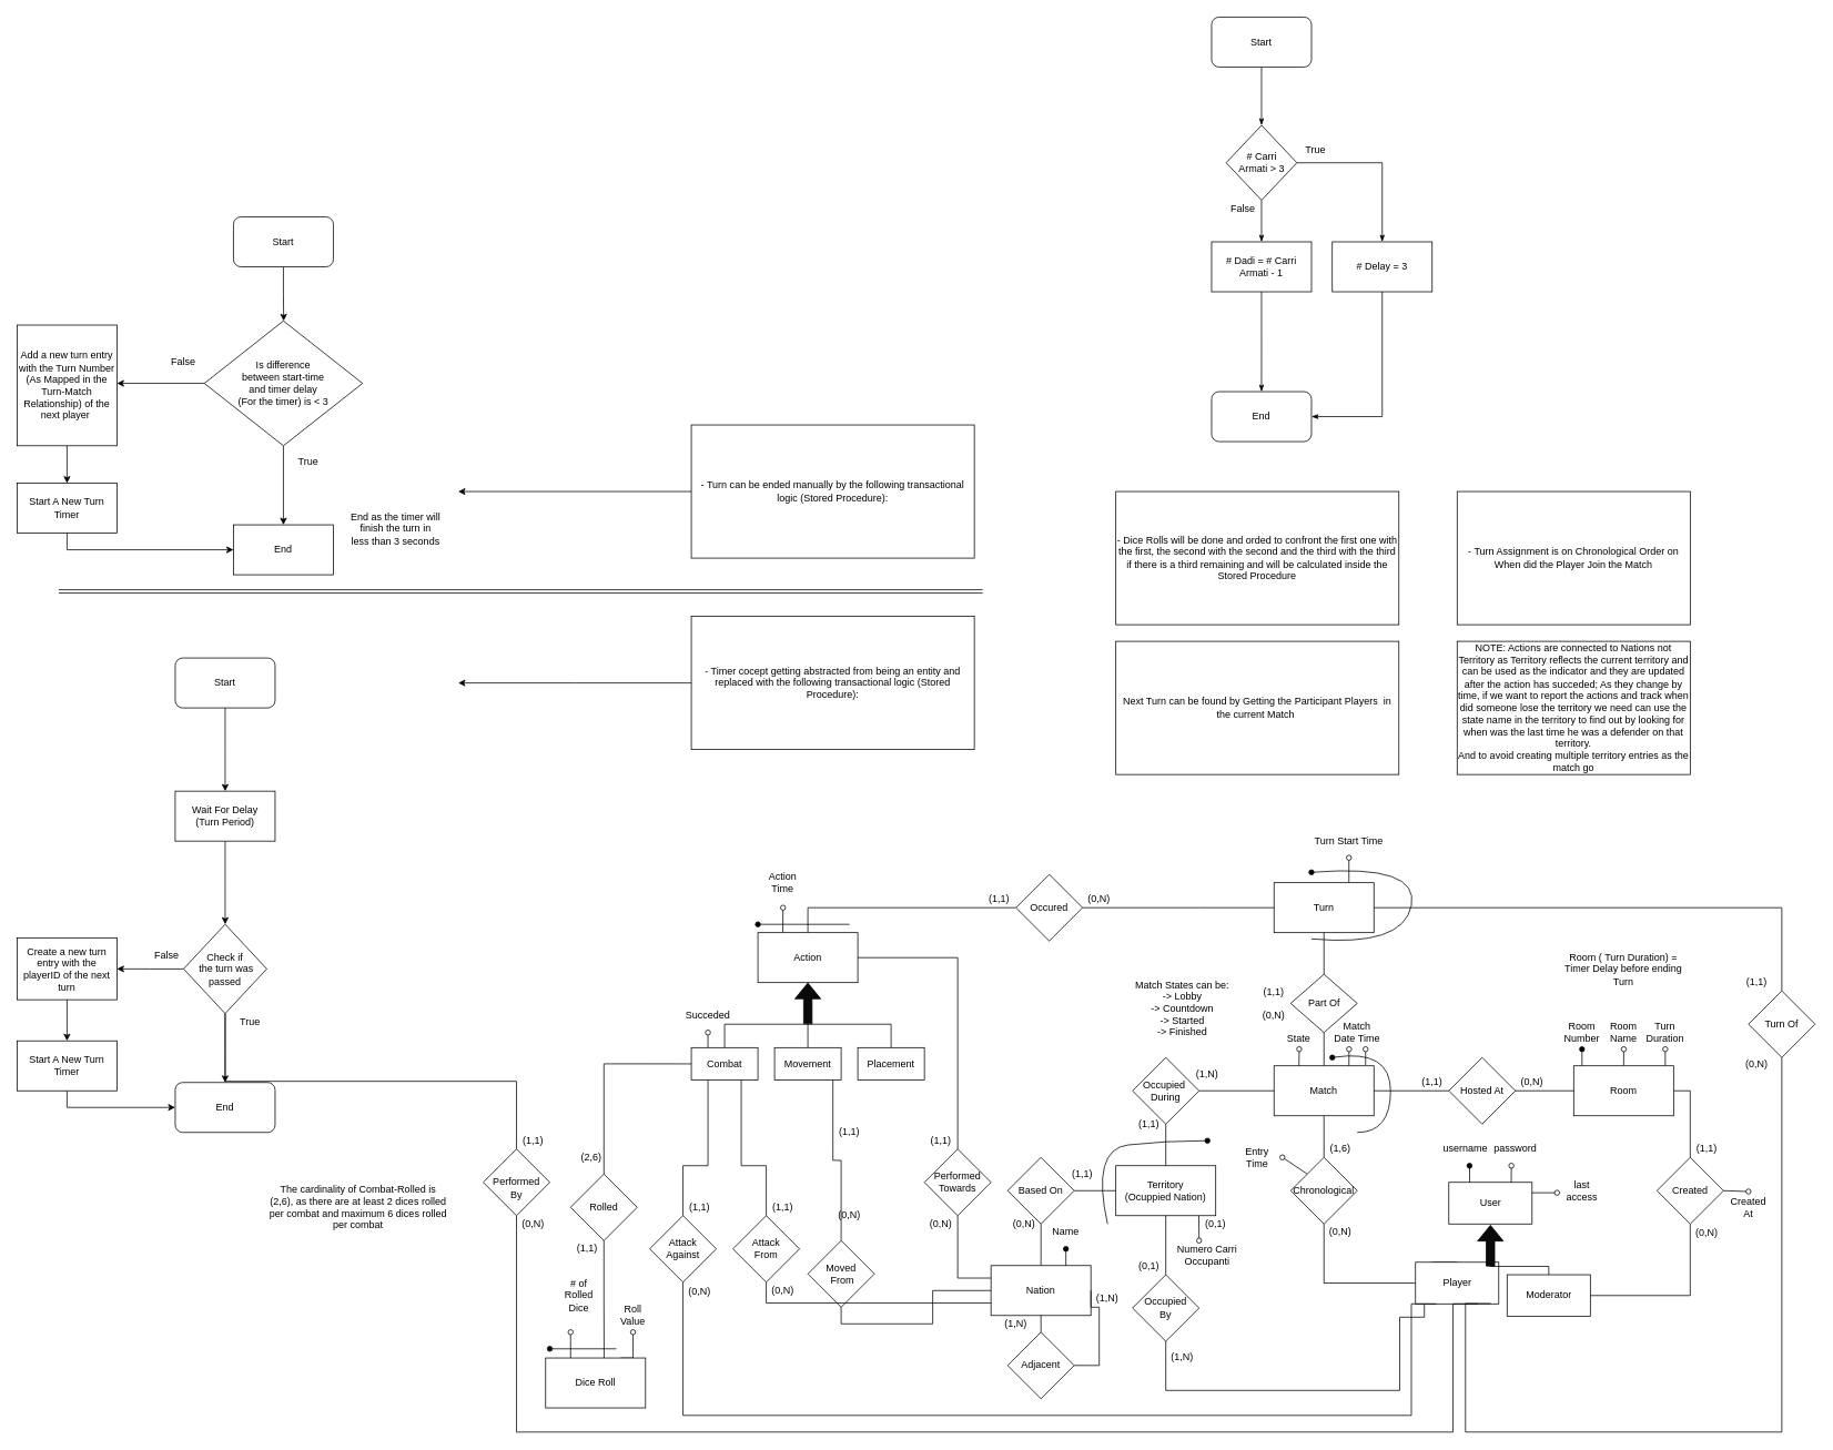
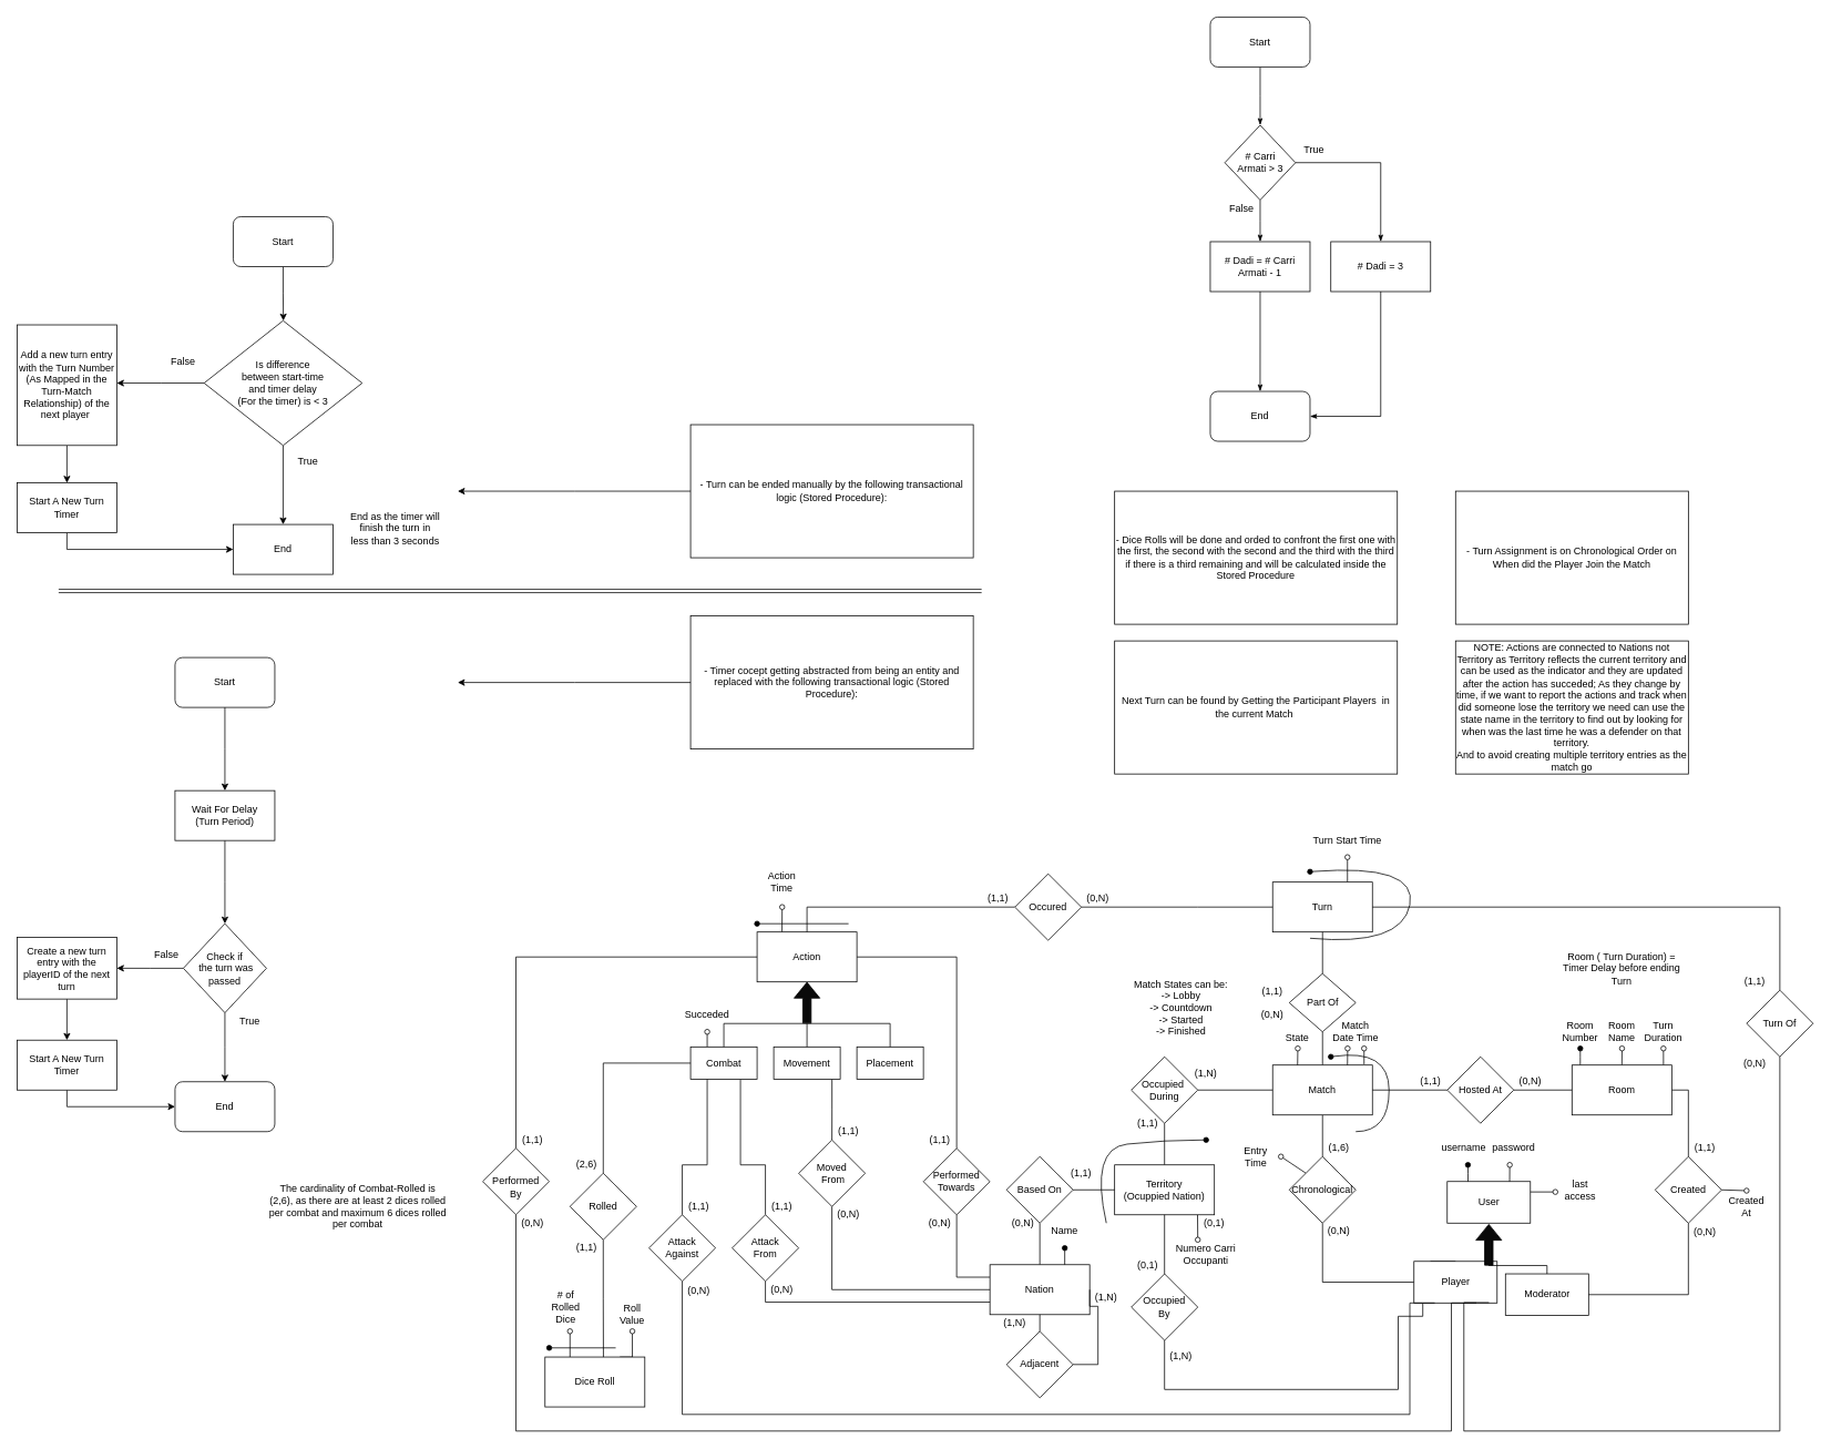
- <mxCell id="165" value="# Delay = 3" style="rounded=0;whiteSpace=wrap;html=1;strokeColor=#000000;" parent="1" vertex="1"><mxGeometry x="1600" y="290" width="120" height="60" as="geometry" /></mxCell>
+ <mxCell id="165" value="# Dadi = 3" style="rounded=0;whiteSpace=wrap;html=1;strokeColor=#000000;" parent="1" vertex="1"><mxGeometry x="1600" y="290" width="120" height="60" as="geometry" /></mxCell>
- <mxCell id="87" style="edgeStyle=orthogonalEdgeStyle;rounded=0;orthogonalLoop=1;jettySize=auto;html=1;exitX=0.5;exitY=0;exitDx=0;exitDy=0;endArrow=none;endFill=0;fillColor=#0A0A0A;" parent="1" source="89" target="57" edge="1"><mxGeometry relative="1" as="geometry"><mxPoint x="670" y="1460" as="sourcePoint" /></mxGeometry></mxCell>
+ <mxCell id="87" style="edgeStyle=orthogonalEdgeStyle;rounded=0;orthogonalLoop=1;jettySize=auto;html=1;exitX=0.5;exitY=0;exitDx=0;exitDy=0;entryX=1;entryY=0.5;entryDx=0;entryDy=0;endArrow=none;endFill=0;fillColor=#0A0A0A;" parent="1" source="89" target="10" edge="1"><mxGeometry relative="1" as="geometry"><mxPoint x="670" y="1460" as="sourcePoint" /></mxGeometry></mxCell>
- <mxCell id="177" value="(2,6)" style="text;html=1;strokeColor=none;fillColor=none;align=center;verticalAlign=middle;whiteSpace=wrap;rounded=0;" parent="1" vertex="1"><mxGeometry x="690" y="1380" width="40" height="20" as="geometry" /></mxCell>
+ <mxCell id="177" value="(2,6)" style="text;html=1;strokeColor=none;fillColor=none;align=center;verticalAlign=middle;whiteSpace=wrap;rounded=0;" parent="1" vertex="1"><mxGeometry x="685" y="1390" width="40" height="20" as="geometry" /></mxCell>
- <mxCell id="124" value="Moved&lt;br&gt;&amp;nbsp;From" style="rhombus;whiteSpace=wrap;html=1;strokeColor=#000000;" parent="1" vertex="1"><mxGeometry x="970" y="1490" width="80" height="80" as="geometry" /></mxCell>
+ <mxCell id="124" value="Moved&lt;br&gt;&amp;nbsp;From" style="rhombus;whiteSpace=wrap;html=1;strokeColor=#000000;" parent="1" vertex="1"><mxGeometry x="960" y="1370" width="80" height="80" as="geometry" /></mxCell>
- <mxCell id="173" value="# of Rolled Dice" style="text;html=1;strokeColor=none;fillColor=none;align=center;verticalAlign=middle;whiteSpace=wrap;rounded=0;" parent="1" vertex="1"><mxGeometry x="675" y="1546" width="40" height="20" as="geometry" /></mxCell>
+ <mxCell id="173" value="# of Rolled Dice" style="text;html=1;strokeColor=none;fillColor=none;align=center;verticalAlign=middle;whiteSpace=wrap;rounded=0;" parent="1" vertex="1"><mxGeometry x="660" y="1561" width="40" height="20" as="geometry" /></mxCell>
